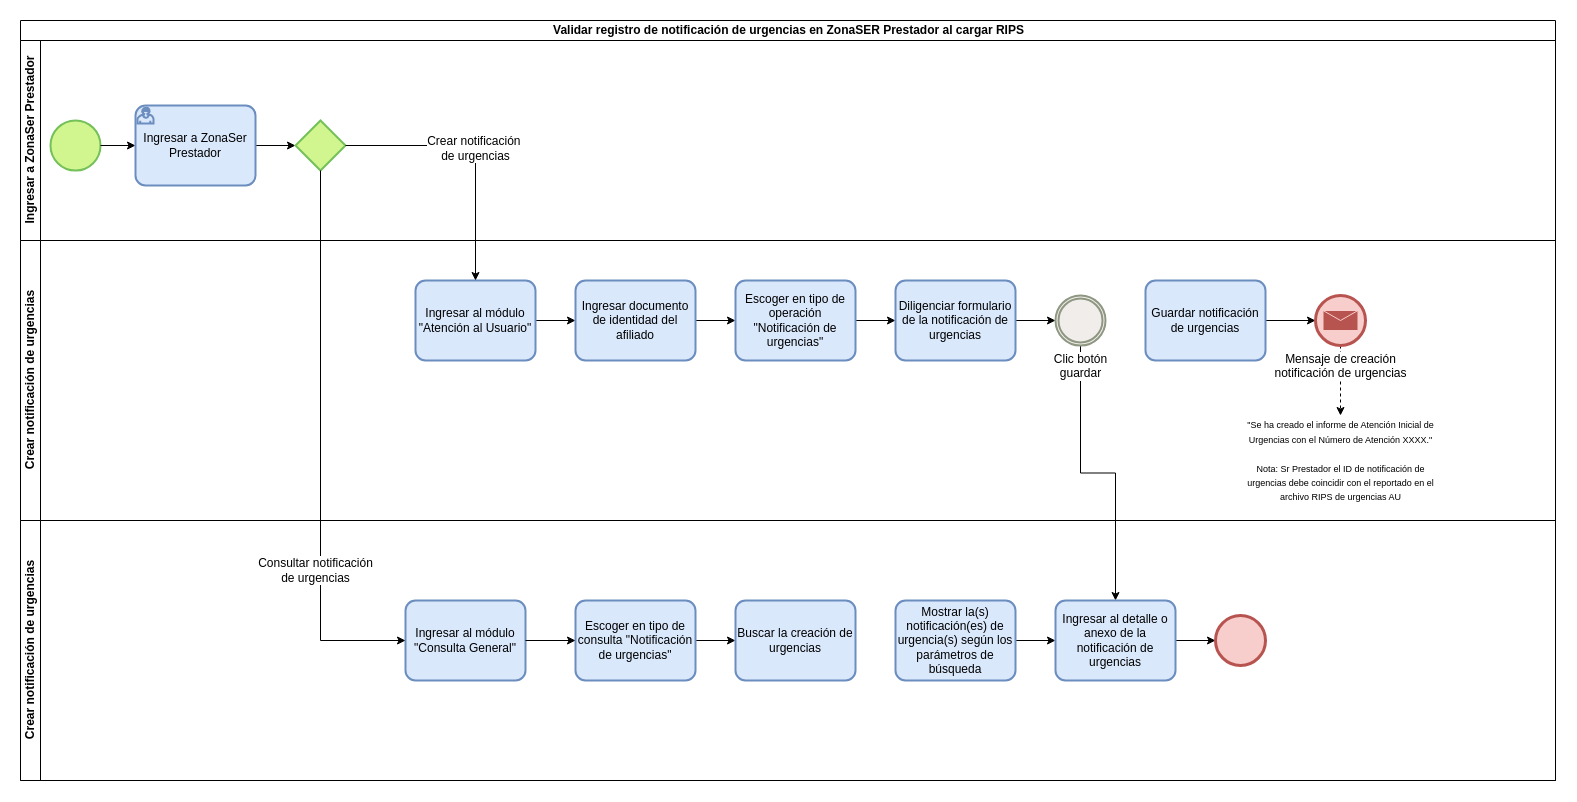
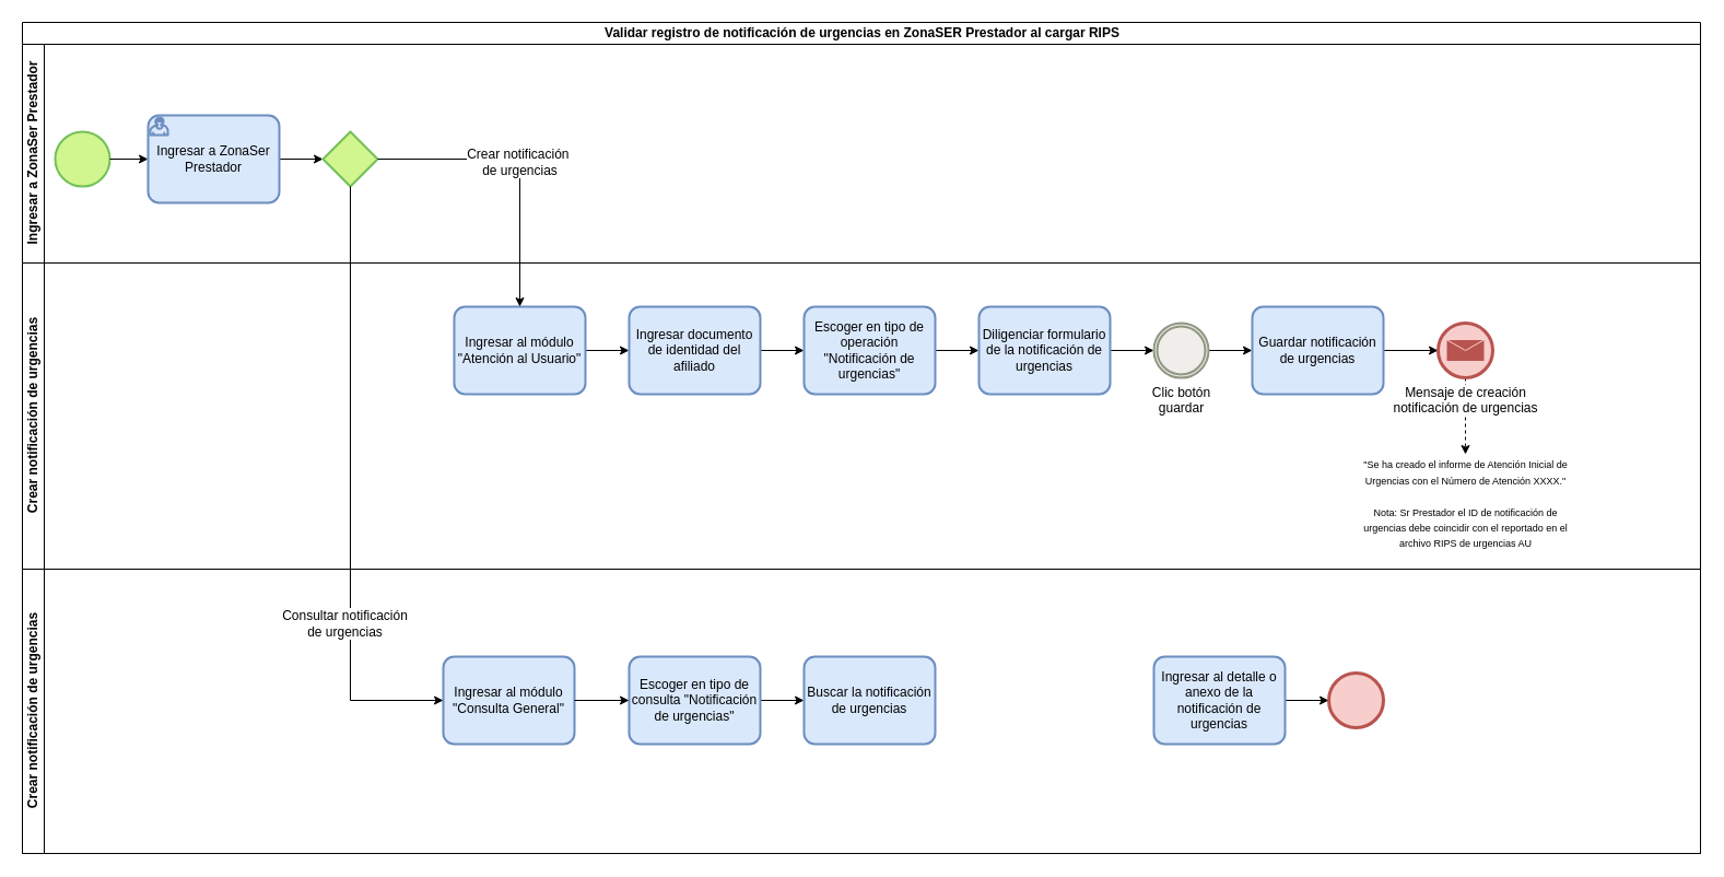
- <mxCell id="18" style="edgeStyle=orthogonalEdgeStyle;rounded=0;orthogonalLoop=1;jettySize=auto;html=1;fontFamily=Helvetica;fontSize=12;fontColor=default;" edge="1" parent="9" source="19" target="33"><mxGeometry relative="1" as="geometry" /></mxCell>
+ <mxCell id="18" style="edgeStyle=orthogonalEdgeStyle;rounded=0;orthogonalLoop=1;jettySize=auto;html=1;fontFamily=Helvetica;fontSize=12;fontColor=default;" edge="1" parent="9" source="19" target="21"><mxGeometry relative="1" as="geometry" /></mxCell>
- <mxCell id="29" value="Buscar la creación de urgencias" style="points=[[0.25,0,0],[0.5,0,0],[0.75,0,0],[1,0.25,0],[1,0.5,0],[1,0.75,0],[0.75,1,0],[0.5,1,0],[0.25,1,0],[0,0.75,0],[0,0.5,0],[0,0.25,0]];shape=mxgraph.bpmn.task;whiteSpace=wrap;rectStyle=rounded;size=10;html=1;container=1;expand=0;collapsible=0;taskMarker=abstract;labelBackgroundColor=none;strokeColor=#6c8ebf;fontFamily=Helvetica;fontSize=12;fontColor=default;fillColor=#dae8fc;strokeWidth=2;" vertex="1" parent="26"><mxGeometry x="715" y="80" width="120" height="80" as="geometry" /></mxCell>
+ <mxCell id="29" value="Buscar la notificación de urgencias" style="points=[[0.25,0,0],[0.5,0,0],[0.75,0,0],[1,0.25,0],[1,0.5,0],[1,0.75,0],[0.75,1,0],[0.5,1,0],[0.25,1,0],[0,0.75,0],[0,0.5,0],[0,0.25,0]];shape=mxgraph.bpmn.task;whiteSpace=wrap;rectStyle=rounded;size=10;html=1;container=1;expand=0;collapsible=0;taskMarker=abstract;labelBackgroundColor=none;strokeColor=#6c8ebf;fontFamily=Helvetica;fontSize=12;fontColor=default;fillColor=#dae8fc;strokeWidth=2;" vertex="1" parent="26"><mxGeometry x="715" y="80" width="120" height="80" as="geometry" /></mxCell>
- <mxCell id="31" value="Mostrar la(s) notificación(es) de urgencia(s) según los parámetros de búsqueda" style="points=[[0.25,0,0],[0.5,0,0],[0.75,0,0],[1,0.25,0],[1,0.5,0],[1,0.75,0],[0.75,1,0],[0.5,1,0],[0.25,1,0],[0,0.75,0],[0,0.5,0],[0,0.25,0]];shape=mxgraph.bpmn.task;whiteSpace=wrap;rectStyle=rounded;size=10;html=1;container=1;expand=0;collapsible=0;taskMarker=abstract;labelBackgroundColor=none;strokeColor=#6c8ebf;fontFamily=Helvetica;fontSize=12;fontColor=default;fillColor=#dae8fc;strokeWidth=2;" vertex="1" parent="26"><mxGeometry x="875" y="80" width="120" height="80" as="geometry" /></mxCell>
- <mxCell id="30" style="edgeStyle=orthogonalEdgeStyle;rounded=0;orthogonalLoop=1;jettySize=auto;html=1;fontFamily=Helvetica;fontSize=12;fontColor=default;" edge="1" parent="26" source="31" target="33"><mxGeometry relative="1" as="geometry"><mxPoint x="1045" y="120" as="targetPoint" /></mxGeometry></mxCell>
